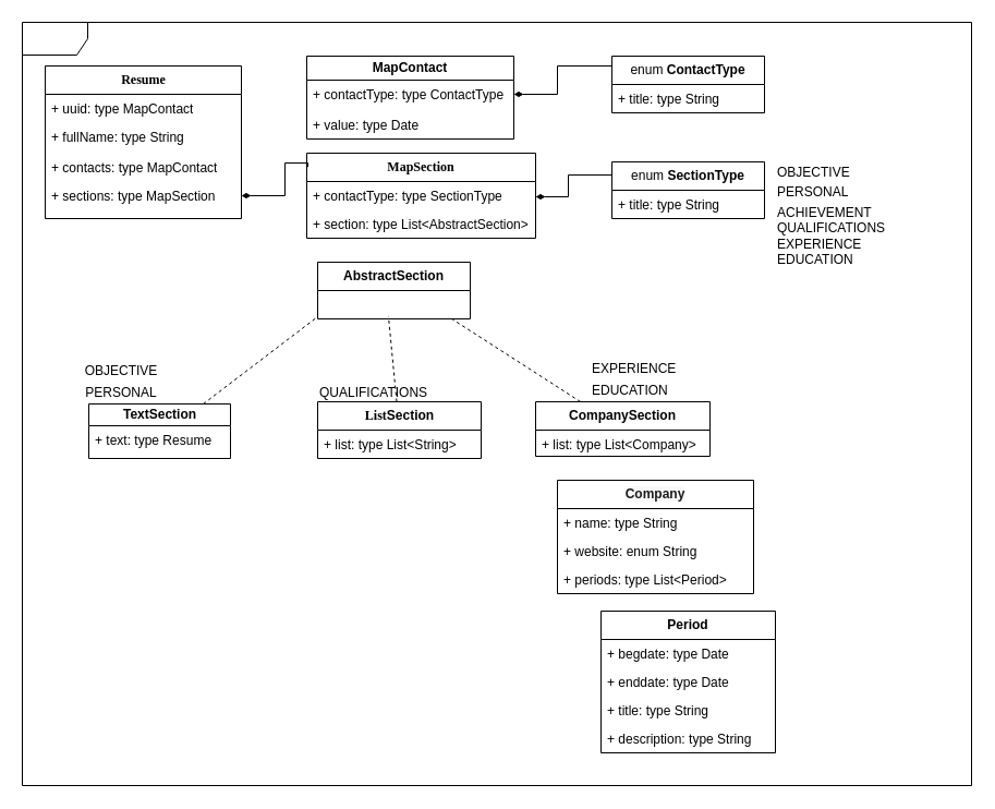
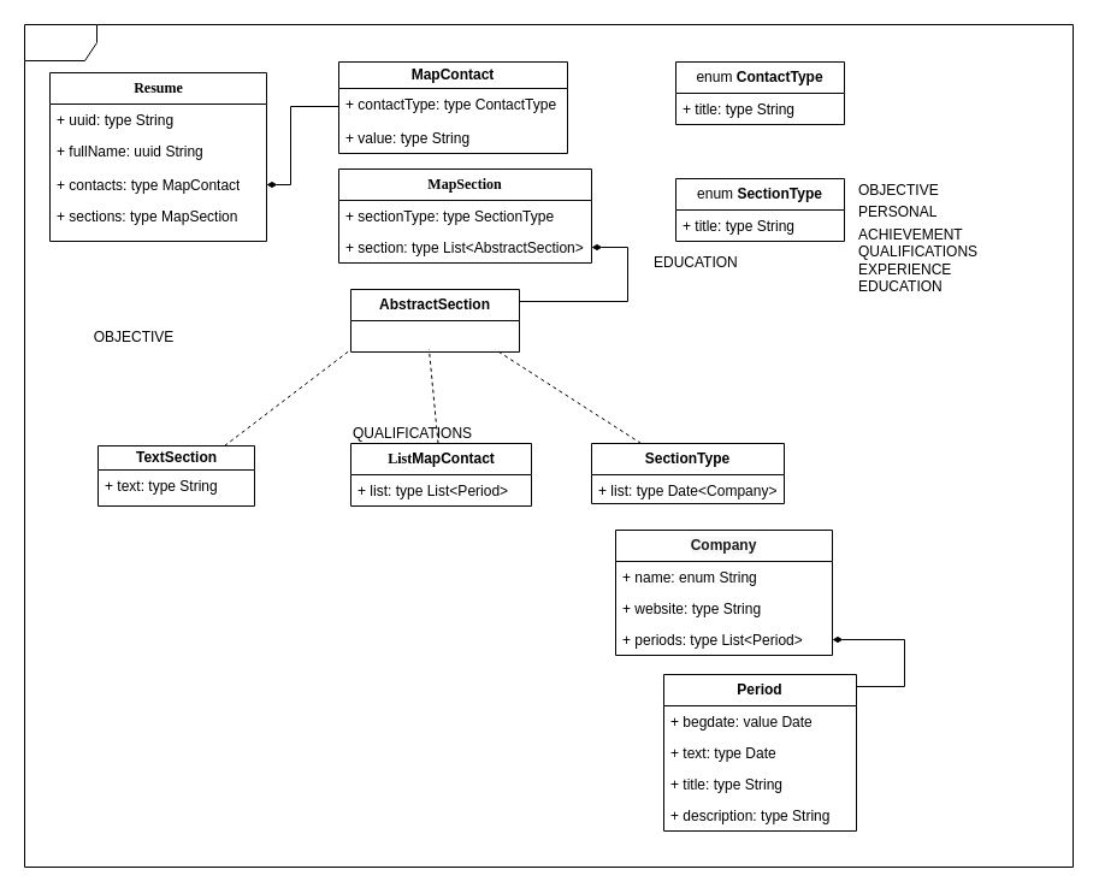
- <mxCell id="15" style="edgeStyle=orthogonalEdgeStyle;rounded=0;orthogonalLoop=1;jettySize=auto;html=1;endArrow=diamondThin;endFill=1;" parent="1" source="9" target="13" edge="1"><mxGeometry relative="1" as="geometry"><mxPoint x="681" y="115" as="sourcePoint" /><Array as="points"><mxPoint x="511" y="60" /><mxPoint x="511" y="86" /></Array></mxGeometry></mxCell>
- <mxCell id="4" value="+ uuid: type MapContact" style="text;html=1;strokeColor=none;fillColor=none;align=left;verticalAlign=top;spacingLeft=4;spacingRight=4;whiteSpace=wrap;overflow=hidden;rotatable=0;points=[[0,0.5],[1,0.5]];portConstraint=eastwest;" parent="3" vertex="1"><mxGeometry y="26" width="180" height="26" as="geometry" /></mxCell>
+ <mxCell id="4" value="+ uuid: type String" style="text;html=1;strokeColor=none;fillColor=none;align=left;verticalAlign=top;spacingLeft=4;spacingRight=4;whiteSpace=wrap;overflow=hidden;rotatable=0;points=[[0,0.5],[1,0.5]];portConstraint=eastwest;" parent="3" vertex="1"><mxGeometry y="26" width="180" height="26" as="geometry" /></mxCell>
+ <mxCell id="11" style="edgeStyle=orthogonalEdgeStyle;rounded=0;orthogonalLoop=1;jettySize=auto;html=1;endArrow=diamondThin;endFill=1;" parent="1" source="12" target="6" edge="1"><mxGeometry relative="1" as="geometry"><Array as="points"><mxPoint x="241" y="88" /><mxPoint x="241" y="153" /></Array></mxGeometry></mxCell>
- <mxCell id="14" value="+ value: type Date" style="text;strokeColor=none;fillColor=none;align=left;verticalAlign=top;spacingLeft=4;spacingRight=4;overflow=hidden;rotatable=0;points=[[0,0.5],[1,0.5]];portConstraint=eastwest;whiteSpace=wrap;html=1;" parent="12" vertex="1"><mxGeometry y="50" width="190" height="26" as="geometry" /></mxCell>
+ <mxCell id="14" value="+ value: type String" style="text;strokeColor=none;fillColor=none;align=left;verticalAlign=top;spacingLeft=4;spacingRight=4;overflow=hidden;rotatable=0;points=[[0,0.5],[1,0.5]];portConstraint=eastwest;whiteSpace=wrap;html=1;" parent="12" vertex="1"><mxGeometry y="50" width="190" height="26" as="geometry" /></mxCell>
- <mxCell id="5" value="+ fullName: type String" style="text;html=1;strokeColor=none;fillColor=none;align=left;verticalAlign=top;spacingLeft=4;spacingRight=4;whiteSpace=wrap;overflow=hidden;rotatable=0;points=[[0,0.5],[1,0.5]];portConstraint=eastwest;" parent="3" vertex="1"><mxGeometry y="52" width="180" height="28" as="geometry" /></mxCell>
+ <mxCell id="5" value="+ fullName: uuid String" style="text;html=1;strokeColor=none;fillColor=none;align=left;verticalAlign=top;spacingLeft=4;spacingRight=4;whiteSpace=wrap;overflow=hidden;rotatable=0;points=[[0,0.5],[1,0.5]];portConstraint=eastwest;" parent="3" vertex="1"><mxGeometry y="52" width="180" height="28" as="geometry" /></mxCell>
- <mxCell id="21" style="edgeStyle=orthogonalEdgeStyle;rounded=0;orthogonalLoop=1;jettySize=auto;html=1;endArrow=diamondThin;endFill=1;" parent="1" source="19" target="16" edge="1"><mxGeometry relative="1" as="geometry"><mxPoint x="651" y="70" as="sourcePoint" /><mxPoint x="579" y="96" as="targetPoint" /><Array as="points"><mxPoint x="521" y="160" /><mxPoint x="521" y="180" /></Array></mxGeometry></mxCell>
- <mxCell id="8" style="edgeStyle=orthogonalEdgeStyle;rounded=0;orthogonalLoop=1;jettySize=auto;html=1;endArrow=diamondThin;endFill=1;exitX=0.005;exitY=0.163;exitDx=0;exitDy=0;exitPerimeter=0;" parent="1" source="16" target="7" edge="1"><mxGeometry relative="1" as="geometry"><Array as="points"><mxPoint x="261" y="149" /><mxPoint x="261" y="179" /></Array><mxPoint x="281" y="170" as="sourcePoint" /></mxGeometry></mxCell>
- <mxCell id="17" value="+ contactType: type SectionType" style="text;strokeColor=none;fillColor=none;align=left;verticalAlign=top;spacingLeft=4;spacingRight=4;overflow=hidden;rotatable=0;points=[[0,0.5],[1,0.5]];portConstraint=eastwest;whiteSpace=wrap;html=1;" parent="16" vertex="1"><mxGeometry y="26" width="210" height="26" as="geometry" /></mxCell>
+ <mxCell id="17" value="+ sectionType: type SectionType" style="text;strokeColor=none;fillColor=none;align=left;verticalAlign=top;spacingLeft=4;spacingRight=4;overflow=hidden;rotatable=0;points=[[0,0.5],[1,0.5]];portConstraint=eastwest;whiteSpace=wrap;html=1;" parent="16" vertex="1"><mxGeometry y="26" width="210" height="26" as="geometry" /></mxCell>
+ <mxCell id="38" style="edgeStyle=orthogonalEdgeStyle;rounded=0;orthogonalLoop=1;jettySize=auto;html=1;endArrow=diamondThin;endFill=1;" parent="1" source="22" target="18" edge="1"><mxGeometry relative="1" as="geometry"><mxPoint x="591" y="170" as="sourcePoint" /><mxPoint x="491" y="190" as="targetPoint" /><Array as="points"><mxPoint x="521" y="250" /><mxPoint x="521" y="205" /></Array></mxGeometry></mxCell>
- <mxCell id="45" value="&lt;span style=&quot;text-align: center;&quot;&gt;EXPERIENCE&lt;/span&gt;" style="text;html=1;align=left;verticalAlign=middle;whiteSpace=wrap;rounded=0;" parent="1" vertex="1"><mxGeometry x="541" y="328" width="100" height="20" as="geometry" /></mxCell>
- <mxCell id="39" value="&lt;span style=&quot;text-align: left;&quot;&gt;OBJECTIVE&lt;/span&gt;" style="text;html=1;align=center;verticalAlign=middle;whiteSpace=wrap;rounded=0;" parent="1" vertex="1"><mxGeometry x="81" y="330" width="60" height="20" as="geometry" /></mxCell>
+ <mxCell id="39" value="&lt;span style=&quot;text-align: left;&quot;&gt;OBJECTIVE&lt;/span&gt;" style="text;html=1;align=center;verticalAlign=middle;whiteSpace=wrap;rounded=0;" parent="1" vertex="1"><mxGeometry x="81" y="270" width="60" height="20" as="geometry" /></mxCell>
- <mxCell id="46" value="EDUCATION" style="text;html=1;align=left;verticalAlign=middle;whiteSpace=wrap;rounded=0;" parent="1" vertex="1"><mxGeometry x="541" y="348" width="100" height="20" as="geometry" /></mxCell>
+ <mxCell id="46" value="EDUCATION" style="text;html=1;align=left;verticalAlign=middle;whiteSpace=wrap;rounded=0;" parent="1" vertex="1"><mxGeometry x="541" y="208" width="100" height="20" as="geometry" /></mxCell>
- <mxCell id="40" value="&lt;span style=&quot;text-align: left;&quot;&gt;PERSONAL&lt;/span&gt;" style="text;html=1;align=center;verticalAlign=middle;whiteSpace=wrap;rounded=0;" parent="1" vertex="1"><mxGeometry x="81" y="350" width="60" height="20" as="geometry" /></mxCell>
- <mxCell id="25" value="&lt;b&gt;&lt;font style=&quot;font-size: 12px;&quot;&gt;List&lt;/font&gt;&lt;span style=&quot;font-family: Helvetica; font-size: 12px; text-align: left; text-wrap-mode: wrap;&quot;&gt;Section&lt;/span&gt;&lt;/b&gt;" style="swimlane;html=1;fontStyle=0;childLayout=stackLayout;horizontal=1;startSize=26;fillColor=none;horizontalStack=0;resizeParent=1;resizeLast=0;collapsible=1;marginBottom=0;swimlaneFillColor=#ffffff;rounded=0;shadow=0;comic=0;labelBackgroundColor=none;strokeWidth=1;fontFamily=Verdana;fontSize=10;align=center;" parent="1" vertex="1"><mxGeometry x="291" y="368" width="150" height="52" as="geometry" /></mxCell>
+ <mxCell id="25" value="&lt;b&gt;&lt;font style=&quot;font-size: 12px;&quot;&gt;List&lt;/font&gt;&lt;span style=&quot;font-family: Helvetica; font-size: 12px; text-align: left; text-wrap-mode: wrap;&quot;&gt;MapContact&lt;/span&gt;&lt;/b&gt;" style="swimlane;html=1;fontStyle=0;childLayout=stackLayout;horizontal=1;startSize=26;fillColor=none;horizontalStack=0;resizeParent=1;resizeLast=0;collapsible=1;marginBottom=0;swimlaneFillColor=#ffffff;rounded=0;shadow=0;comic=0;labelBackgroundColor=none;strokeWidth=1;fontFamily=Verdana;fontSize=10;align=center;" parent="1" vertex="1"><mxGeometry x="291" y="368" width="150" height="52" as="geometry" /></mxCell>
- <mxCell id="27" value="&lt;b&gt;CompanySection&lt;/b&gt;" style="swimlane;fontStyle=0;childLayout=stackLayout;horizontal=1;startSize=26;fillColor=none;horizontalStack=0;resizeParent=1;resizeParentMax=0;resizeLast=0;collapsible=1;marginBottom=0;whiteSpace=wrap;html=1;" parent="1" vertex="1"><mxGeometry x="491" y="368" width="160" height="50" as="geometry" /></mxCell>
+ <mxCell id="27" value="&lt;b&gt;SectionType&lt;/b&gt;" style="swimlane;fontStyle=0;childLayout=stackLayout;horizontal=1;startSize=26;fillColor=none;horizontalStack=0;resizeParent=1;resizeParentMax=0;resizeLast=0;collapsible=1;marginBottom=0;whiteSpace=wrap;html=1;" parent="1" vertex="1"><mxGeometry x="491" y="368" width="160" height="50" as="geometry" /></mxCell>
- <mxCell id="24" value="+ text: type Resume" style="text;html=1;strokeColor=none;fillColor=none;align=left;verticalAlign=top;spacingLeft=4;spacingRight=4;whiteSpace=wrap;overflow=hidden;rotatable=0;points=[[0,0.5],[1,0.5]];portConstraint=eastwest;" parent="23" vertex="1"><mxGeometry y="20" width="130" height="26" as="geometry" /></mxCell>
+ <mxCell id="24" value="+ text: type String" style="text;html=1;strokeColor=none;fillColor=none;align=left;verticalAlign=top;spacingLeft=4;spacingRight=4;whiteSpace=wrap;overflow=hidden;rotatable=0;points=[[0,0.5],[1,0.5]];portConstraint=eastwest;" parent="23" vertex="1"><mxGeometry y="20" width="130" height="26" as="geometry" /></mxCell>
- <mxCell id="26" value="+ list: type List&amp;lt;String&amp;gt;" style="text;html=1;strokeColor=none;fillColor=none;align=left;verticalAlign=top;spacingLeft=4;spacingRight=4;whiteSpace=wrap;overflow=hidden;rotatable=0;points=[[0,0.5],[1,0.5]];portConstraint=eastwest;" parent="25" vertex="1"><mxGeometry y="26" width="150" height="26" as="geometry" /></mxCell>
+ <mxCell id="26" value="+ list: type List&amp;lt;Period&amp;gt;" style="text;html=1;strokeColor=none;fillColor=none;align=left;verticalAlign=top;spacingLeft=4;spacingRight=4;whiteSpace=wrap;overflow=hidden;rotatable=0;points=[[0,0.5],[1,0.5]];portConstraint=eastwest;" parent="25" vertex="1"><mxGeometry y="26" width="150" height="26" as="geometry" /></mxCell>
- <mxCell id="28" value="+ list: type List&amp;lt;Company&amp;gt;" style="text;strokeColor=none;fillColor=none;align=left;verticalAlign=top;spacingLeft=4;spacingRight=4;overflow=hidden;rotatable=0;points=[[0,0.5],[1,0.5]];portConstraint=eastwest;whiteSpace=wrap;html=1;" parent="27" vertex="1"><mxGeometry y="26" width="160" height="24" as="geometry" /></mxCell>
+ <mxCell id="28" value="+ list: type Date&amp;lt;Company&amp;gt;" style="text;strokeColor=none;fillColor=none;align=left;verticalAlign=top;spacingLeft=4;spacingRight=4;overflow=hidden;rotatable=0;points=[[0,0.5],[1,0.5]];portConstraint=eastwest;whiteSpace=wrap;html=1;" parent="27" vertex="1"><mxGeometry y="26" width="160" height="24" as="geometry" /></mxCell>
- <mxCell id="30" value="+ name: type String" style="text;strokeColor=none;fillColor=none;align=left;verticalAlign=top;spacingLeft=4;spacingRight=4;overflow=hidden;rotatable=0;points=[[0,0.5],[1,0.5]];portConstraint=eastwest;whiteSpace=wrap;html=1;" parent="29" vertex="1"><mxGeometry y="26" width="180" height="26" as="geometry" /></mxCell>
+ <mxCell id="30" value="+ name: enum String" style="text;strokeColor=none;fillColor=none;align=left;verticalAlign=top;spacingLeft=4;spacingRight=4;overflow=hidden;rotatable=0;points=[[0,0.5],[1,0.5]];portConstraint=eastwest;whiteSpace=wrap;html=1;" parent="29" vertex="1"><mxGeometry y="26" width="180" height="26" as="geometry" /></mxCell>
- <mxCell id="31" value="+ website: enum&amp;nbsp;&lt;span style=&quot;text-align: center;&quot;&gt;String&lt;/span&gt;" style="text;strokeColor=none;fillColor=none;align=left;verticalAlign=top;spacingLeft=4;spacingRight=4;overflow=hidden;rotatable=0;points=[[0,0.5],[1,0.5]];portConstraint=eastwest;whiteSpace=wrap;html=1;" parent="29" vertex="1"><mxGeometry y="52" width="180" height="26" as="geometry" /></mxCell>
+ <mxCell id="31" value="+ website: type&amp;nbsp;&lt;span style=&quot;text-align: center;&quot;&gt;String&lt;/span&gt;" style="text;strokeColor=none;fillColor=none;align=left;verticalAlign=top;spacingLeft=4;spacingRight=4;overflow=hidden;rotatable=0;points=[[0,0.5],[1,0.5]];portConstraint=eastwest;whiteSpace=wrap;html=1;" parent="29" vertex="1"><mxGeometry y="52" width="180" height="26" as="geometry" /></mxCell>
+ <mxCell id="48" style="edgeStyle=orthogonalEdgeStyle;rounded=0;orthogonalLoop=1;jettySize=auto;html=1;endArrow=diamondThin;endFill=1;" parent="1" source="33" target="32" edge="1"><mxGeometry relative="1" as="geometry"><mxPoint x="761" y="585" as="sourcePoint" /><mxPoint x="811" y="540" as="targetPoint" /><Array as="points"><mxPoint x="751" y="570" /><mxPoint x="751" y="531" /></Array></mxGeometry></mxCell>
- <mxCell id="34" value="+ begdate: type Date" style="text;strokeColor=none;fillColor=none;align=left;verticalAlign=top;spacingLeft=4;spacingRight=4;overflow=hidden;rotatable=0;points=[[0,0.5],[1,0.5]];portConstraint=eastwest;whiteSpace=wrap;html=1;" parent="33" vertex="1"><mxGeometry y="26" width="160" height="26" as="geometry" /></mxCell>
+ <mxCell id="34" value="+ begdate: value Date" style="text;strokeColor=none;fillColor=none;align=left;verticalAlign=top;spacingLeft=4;spacingRight=4;overflow=hidden;rotatable=0;points=[[0,0.5],[1,0.5]];portConstraint=eastwest;whiteSpace=wrap;html=1;" parent="33" vertex="1"><mxGeometry y="26" width="160" height="26" as="geometry" /></mxCell>
- <mxCell id="35" value="+ enddate: type Date" style="text;strokeColor=none;fillColor=none;align=left;verticalAlign=top;spacingLeft=4;spacingRight=4;overflow=hidden;rotatable=0;points=[[0,0.5],[1,0.5]];portConstraint=eastwest;whiteSpace=wrap;html=1;" parent="33" vertex="1"><mxGeometry y="52" width="160" height="26" as="geometry" /></mxCell>
+ <mxCell id="35" value="+ text: type Date" style="text;strokeColor=none;fillColor=none;align=left;verticalAlign=top;spacingLeft=4;spacingRight=4;overflow=hidden;rotatable=0;points=[[0,0.5],[1,0.5]];portConstraint=eastwest;whiteSpace=wrap;html=1;" parent="33" vertex="1"><mxGeometry y="52" width="160" height="26" as="geometry" /></mxCell>
